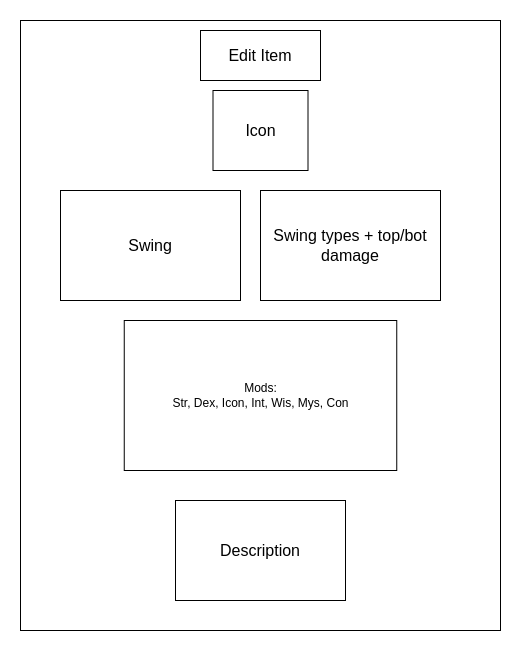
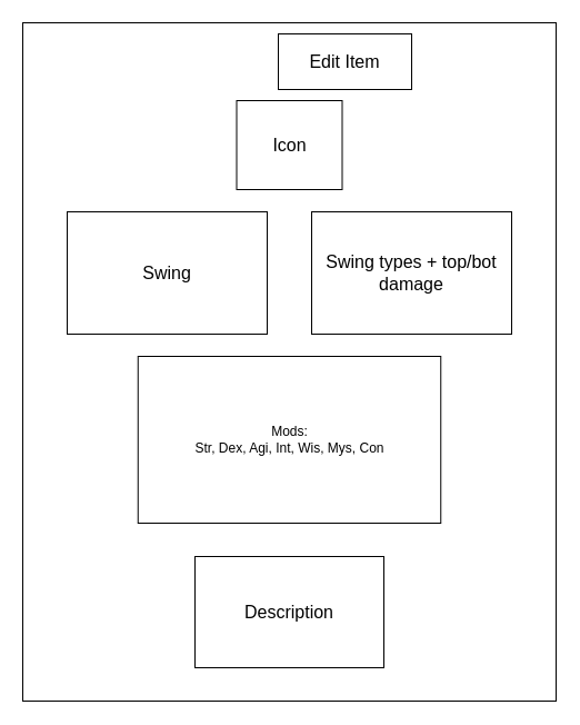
- <mxCell id="4" value="Edit Item" style="whiteSpace=wrap;html=1;fontSize=16;" vertex="1" parent="1"><mxGeometry x="200" y="30" width="120" height="50" as="geometry" /></mxCell>
+ <mxCell id="4" value="Edit Item" style="whiteSpace=wrap;html=1;fontSize=16;" vertex="1" parent="1"><mxGeometry x="250" y="30" width="120" height="50" as="geometry" /></mxCell>
- <mxCell id="6" value="Swing types + top/bot damage" style="whiteSpace=wrap;html=1;fontSize=16;" vertex="1" parent="1"><mxGeometry x="260" y="190" width="180" height="110" as="geometry" /></mxCell>
+ <mxCell id="6" value="Swing types + top/bot damage" style="whiteSpace=wrap;html=1;fontSize=16;" vertex="1" parent="1"><mxGeometry x="280" y="190" width="180" height="110" as="geometry" /></mxCell>
- <mxCell id="7" value="Mods:&lt;br&gt;Str, Dex, Icon, Int, Wis, Mys, Con" style="whiteSpace=wrap;html=1;" vertex="1" parent="1"><mxGeometry x="123.75" y="320" width="272.5" height="150" as="geometry" /></mxCell>
+ <mxCell id="7" value="Mods:&lt;br&gt;Str, Dex, Agi, Int, Wis, Mys, Con" style="whiteSpace=wrap;html=1;" vertex="1" parent="1"><mxGeometry x="123.75" y="320" width="272.5" height="150" as="geometry" /></mxCell>
